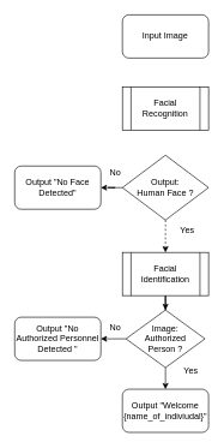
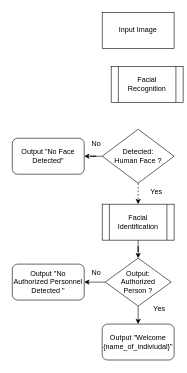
- <mxCell id="2" value="Input Image" style="rounded=1;whiteSpace=wrap;html=1;" vertex="1" parent="1"><mxGeometry x="170" y="20" width="120" height="60" as="geometry" /></mxCell>
+ <mxCell id="2" value="Input Image" style="whiteSpace=wrap;html=1;rounded=0;" vertex="1" parent="1"><mxGeometry x="170" y="20" width="120" height="60" as="geometry" /></mxCell>
- <mxCell id="3" value="Facial Recognition" style="shape=process;whiteSpace=wrap;html=1;backgroundOutline=1;" vertex="1" parent="1"><mxGeometry x="170" y="120" width="120" height="60" as="geometry" /></mxCell>
+ <mxCell id="3" value="Facial Recognition" style="shape=process;whiteSpace=wrap;html=1;backgroundOutline=1;" vertex="1" parent="1"><mxGeometry x="185" y="110" width="120" height="60" as="geometry" /></mxCell>
- <mxCell id="6" value="Output: &lt;br&gt;Human Face ?" style="rhombus;whiteSpace=wrap;html=1;" vertex="1" parent="1"><mxGeometry x="170" y="215" width="120" height="90" as="geometry" /></mxCell>
+ <mxCell id="6" value="Detected: &lt;br&gt;Human Face ?" style="rhombus;whiteSpace=wrap;html=1;" vertex="1" parent="1"><mxGeometry x="170" y="215" width="120" height="90" as="geometry" /></mxCell>
- <mxCell id="14" value="Facial Identification" style="shape=process;whiteSpace=wrap;html=1;backgroundOutline=1;" vertex="1" parent="1"><mxGeometry x="170" y="350" width="120" height="60" as="geometry" /></mxCell>
+ <mxCell id="14" value="Facial Identification" style="shape=process;whiteSpace=wrap;html=1;backgroundOutline=1;" vertex="1" parent="1"><mxGeometry x="170" y="340" width="120" height="60" as="geometry" /></mxCell>
- <mxCell id="12" value="Image: &lt;br&gt;Authorized &lt;br&gt;Person ?" style="rhombus;whiteSpace=wrap;html=1;" vertex="1" parent="1"><mxGeometry x="175" y="430" width="110" height="80" as="geometry" /></mxCell>
+ <mxCell id="12" value="Output: &lt;br&gt;Authorized &lt;br&gt;Person ?" style="rhombus;whiteSpace=wrap;html=1;" vertex="1" parent="1"><mxGeometry x="175" y="430" width="110" height="80" as="geometry" /></mxCell>
